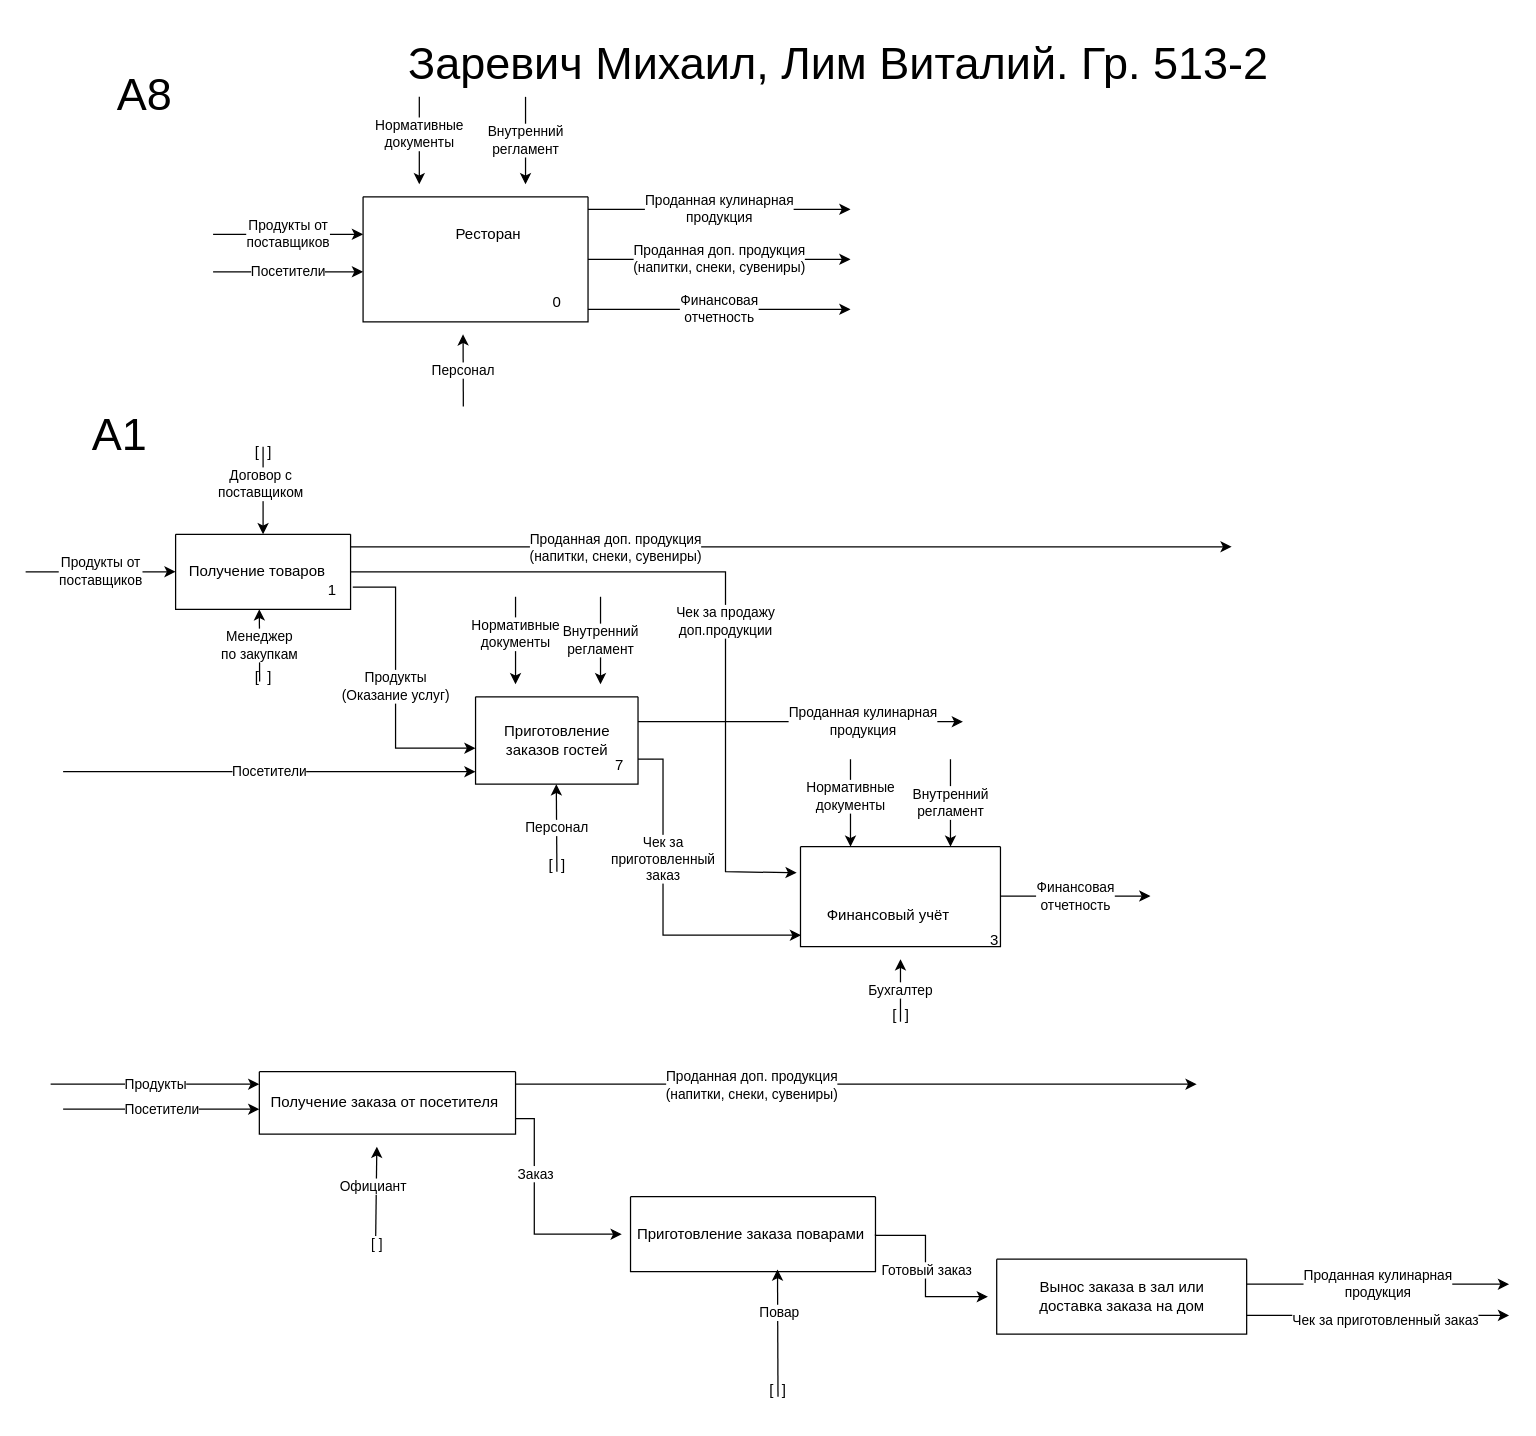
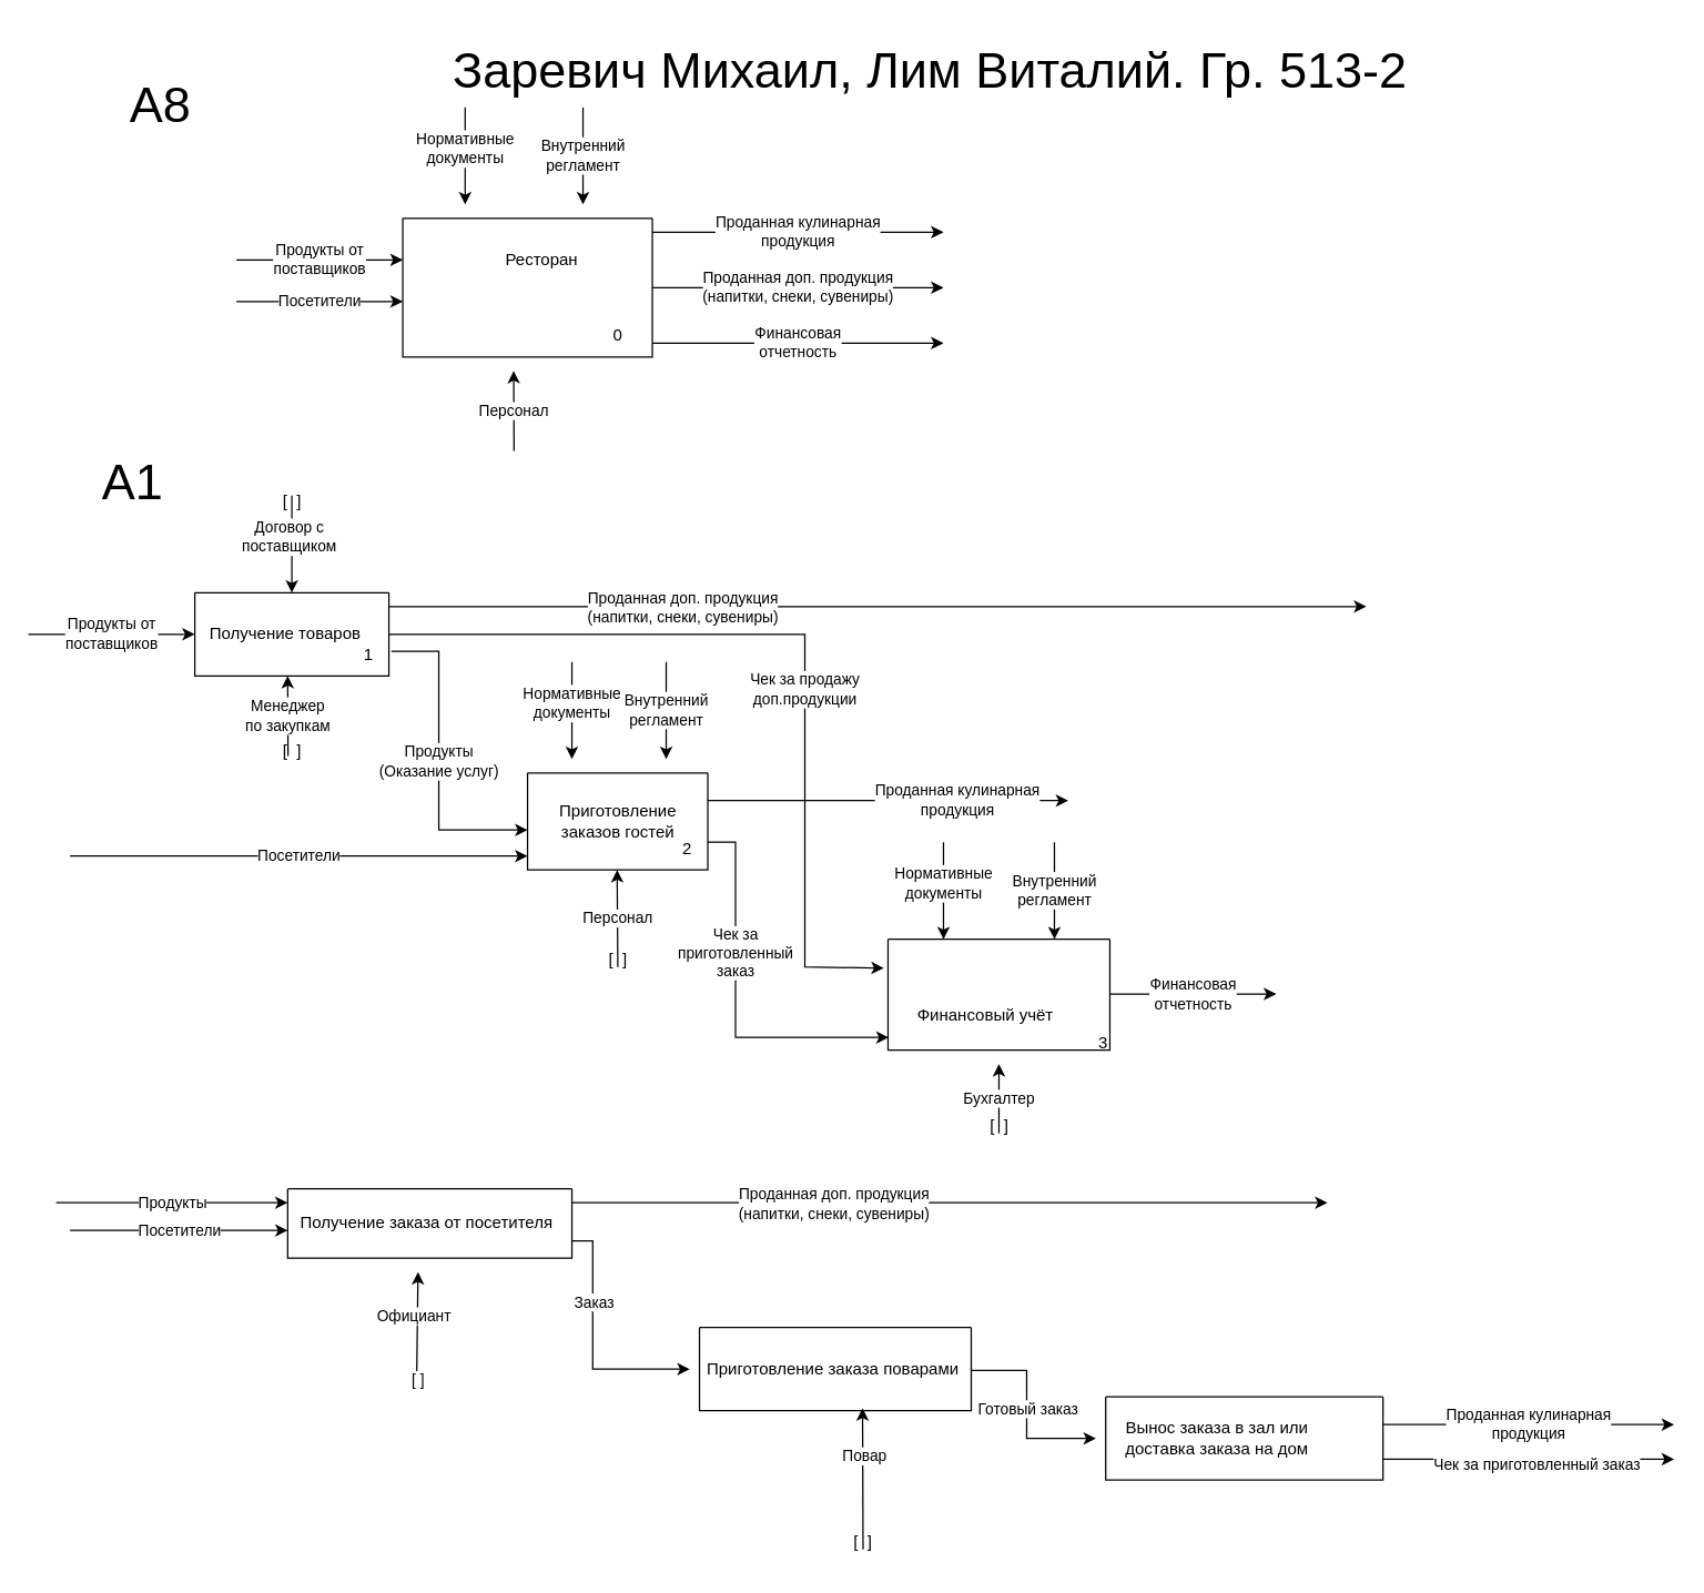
- <mxCell id="26" value="7" style="text;html=1;align=center;verticalAlign=middle;resizable=0;points=[];autosize=1;strokeColor=none;fillColor=none;" vertex="1" parent="24"><mxGeometry x="100" y="40" width="30" height="30" as="geometry" /></mxCell>
+ <mxCell id="26" value="2" style="text;html=1;align=center;verticalAlign=middle;resizable=0;points=[];autosize=1;strokeColor=none;fillColor=none;" vertex="1" parent="24"><mxGeometry x="100" y="40" width="30" height="30" as="geometry" /></mxCell>
- <mxCell id="50" value="Вынос заказа в зал или&lt;div&gt;&lt;span style=&quot;background-color: transparent; color: light-dark(rgb(0, 0, 0), rgb(255, 255, 255));&quot;&gt;доставка заказа на дом&lt;/span&gt;&lt;/div&gt;" style="text;html=1;align=center;verticalAlign=middle;resizable=0;points=[];autosize=1;strokeColor=none;fillColor=none;" vertex="1" parent="49"><mxGeometry x="30" y="10" width="140" height="40" as="geometry" /></mxCell>
+ <mxCell id="50" value="Вынос заказа в зал или&lt;div&gt;&lt;span style=&quot;background-color: transparent; color: light-dark(rgb(0, 0, 0), rgb(255, 255, 255));&quot;&gt;доставка заказа на дом&lt;/span&gt;&lt;/div&gt;" style="text;html=1;align=center;verticalAlign=middle;resizable=0;points=[];autosize=1;strokeColor=none;fillColor=none;" vertex="1" parent="49"><mxGeometry x="10" y="10" width="140" height="40" as="geometry" /></mxCell>
